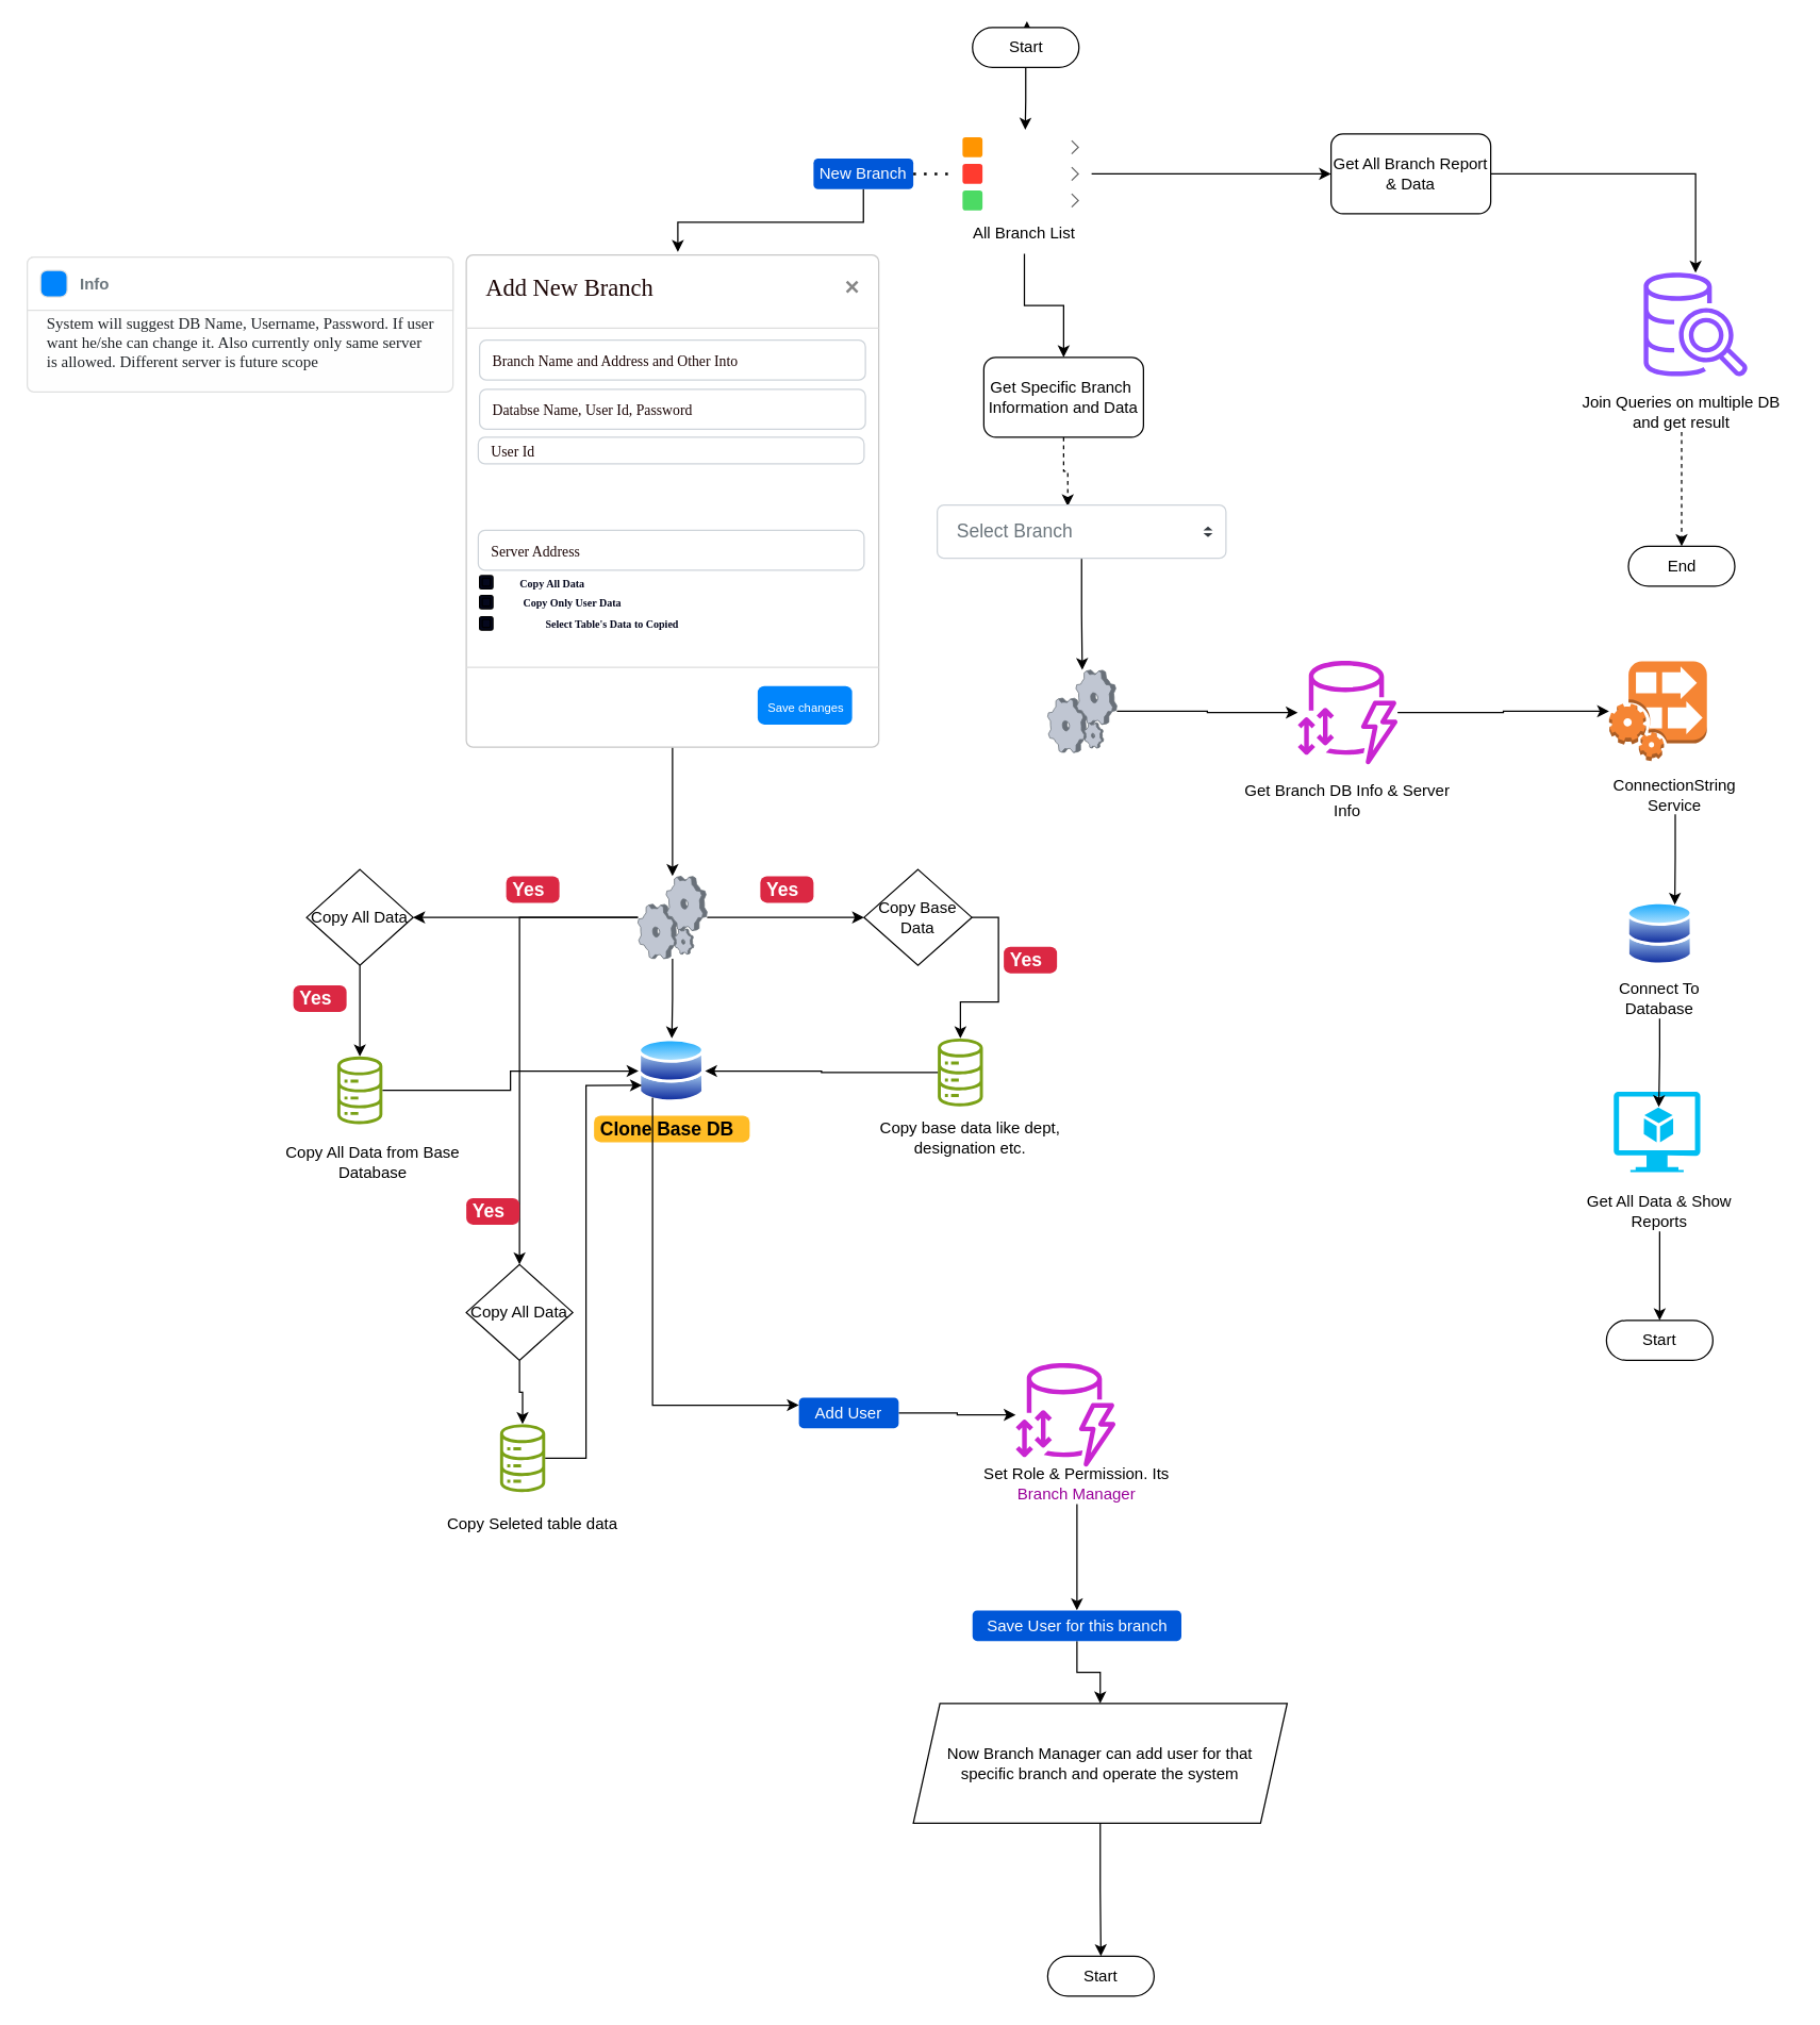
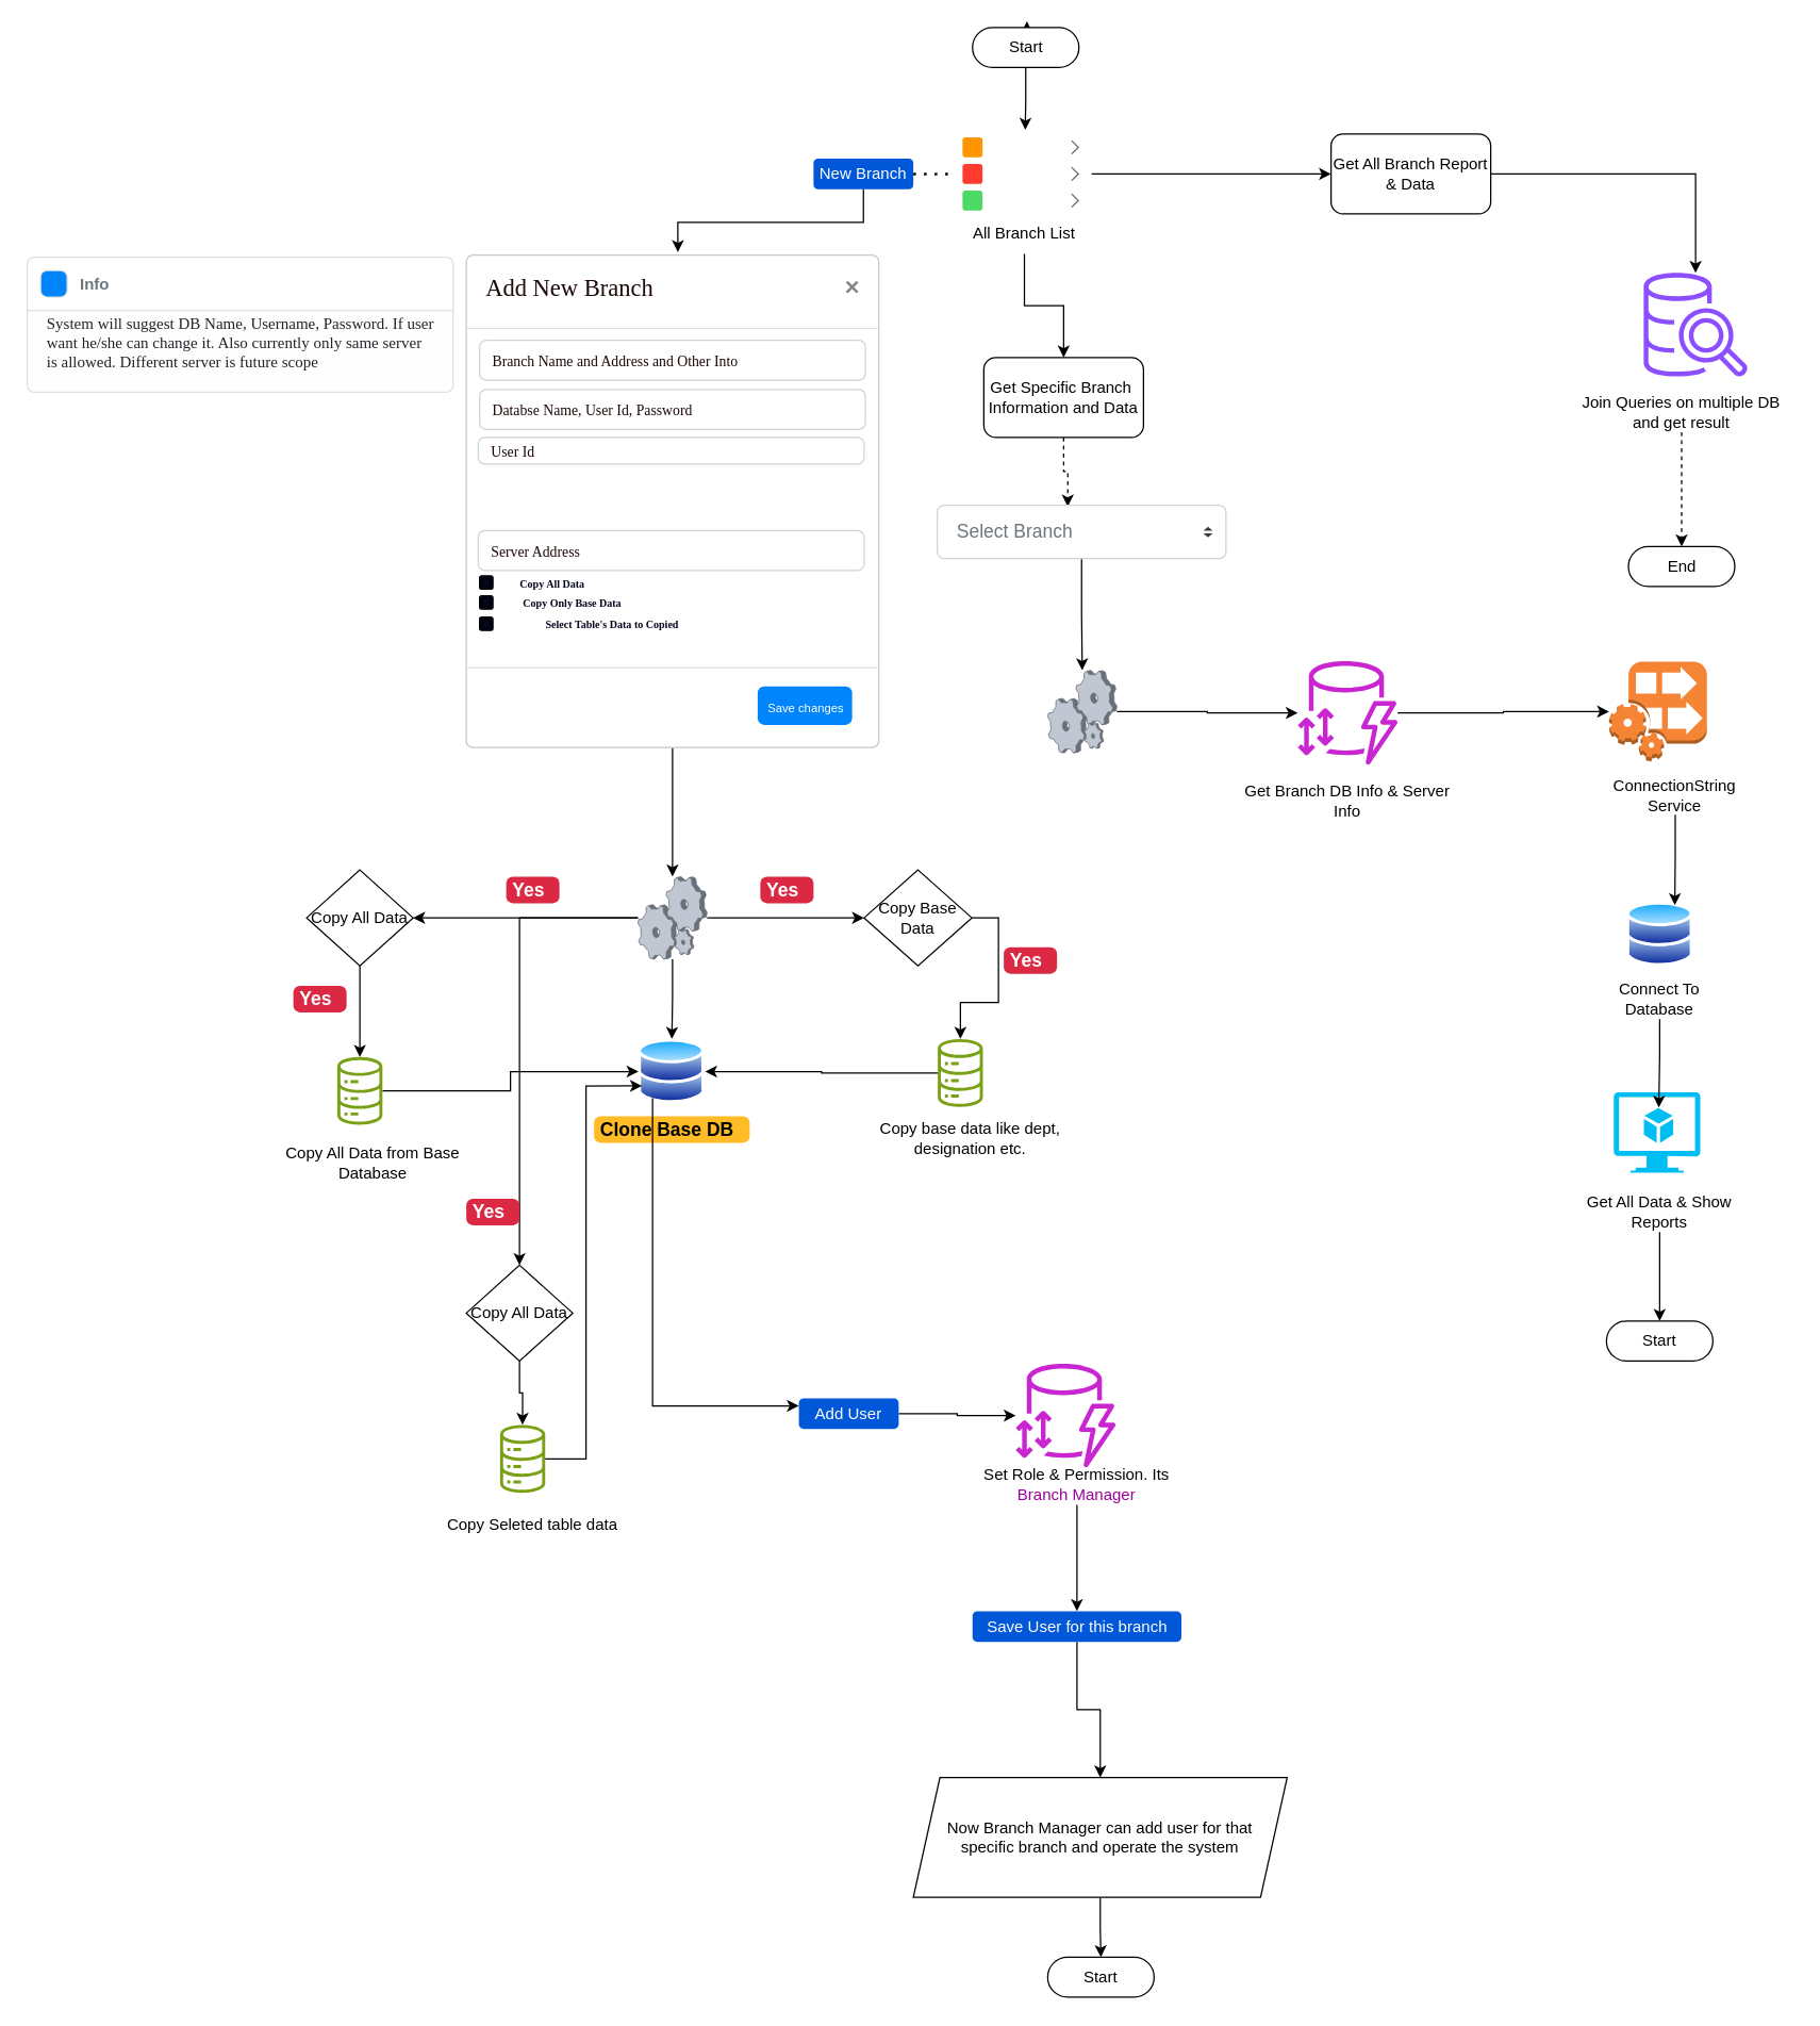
- <mxCell id="34" value="&lt;h6&gt;&lt;font face=&quot;Lucida Console&quot; color=&quot;#04071d&quot;&gt;Copy Only User Data&lt;/font&gt;&lt;/h6&gt;" style="text;html=1;strokeColor=none;fillColor=none;align=center;verticalAlign=middle;whiteSpace=wrap;rounded=0;" vertex="1" parent="32"><mxGeometry x="10" y="1" width="120" height="10" as="geometry" /></mxCell>
+ <mxCell id="34" value="&lt;h6&gt;&lt;font face=&quot;Lucida Console&quot; color=&quot;#04071d&quot;&gt;Copy Only Base Data&lt;/font&gt;&lt;/h6&gt;" style="text;html=1;strokeColor=none;fillColor=none;align=center;verticalAlign=middle;whiteSpace=wrap;rounded=0;" vertex="1" parent="32"><mxGeometry x="10" y="1" width="120" height="10" as="geometry" /></mxCell>
- <mxCell id="80" value="Now Branch Manager can add user for that &lt;br&gt;specific branch and operate the system" style="shape=parallelogram;perimeter=parallelogramPerimeter;whiteSpace=wrap;html=1;fixedSize=1;" vertex="1" parent="1"><mxGeometry x="686" y="1280" width="281" height="90" as="geometry" /></mxCell>
+ <mxCell id="80" value="Now Branch Manager can add user for that &lt;br&gt;specific branch and operate the system" style="shape=parallelogram;perimeter=parallelogramPerimeter;whiteSpace=wrap;html=1;fixedSize=1;" vertex="1" parent="1"><mxGeometry x="686" y="1335" width="281" height="90" as="geometry" /></mxCell>
